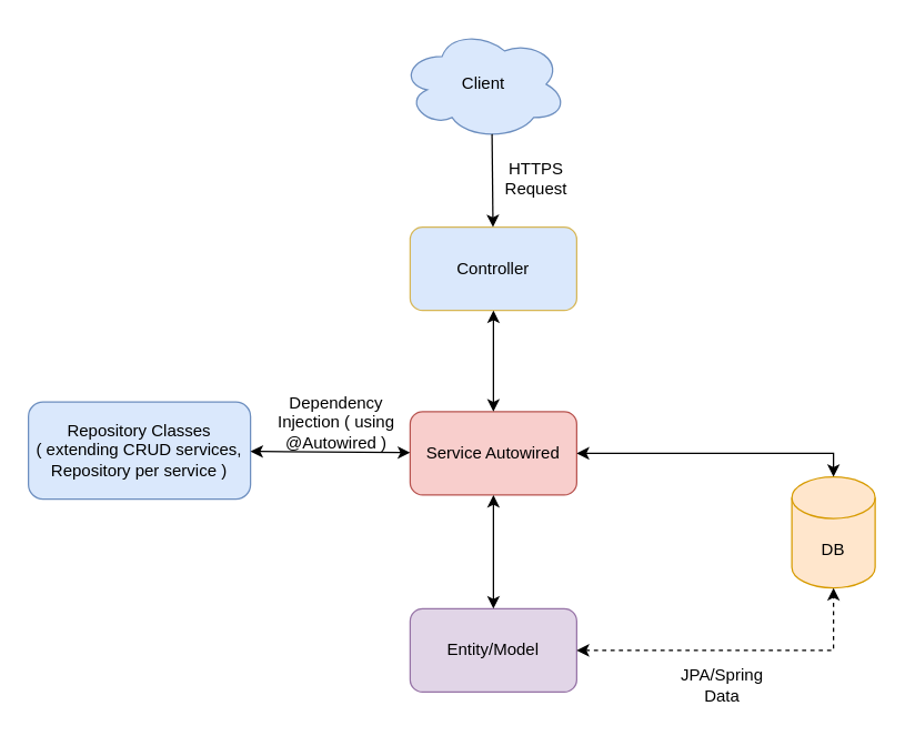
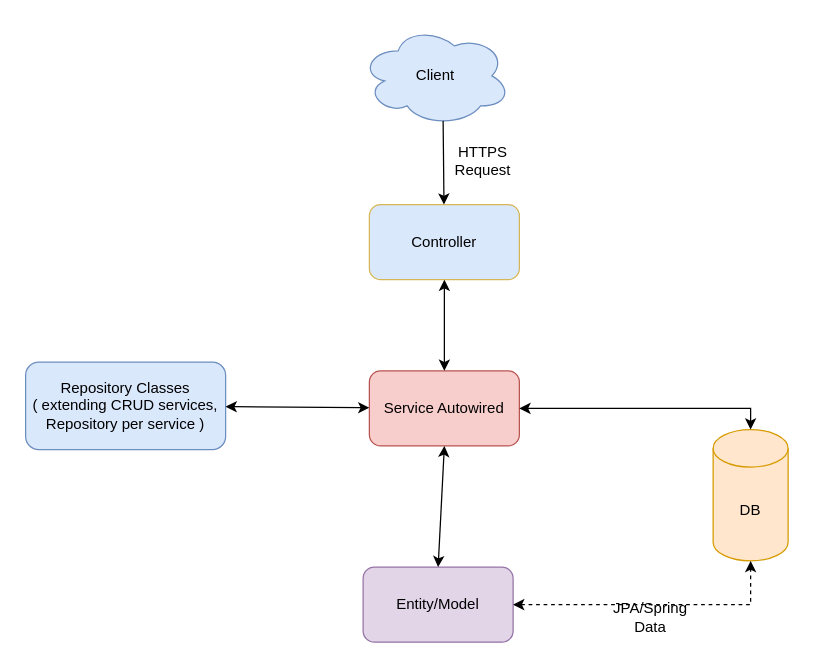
- <mxCell id="11" value="Dependency Injection ( using @Autowired )" style="text;html=1;strokeColor=none;fillColor=none;align=center;verticalAlign=middle;whiteSpace=wrap;rounded=0;" parent="1" vertex="1"><mxGeometry x="197" y="289" width="90" height="30" as="geometry" /></mxCell>
- <mxCell id="12" value="DB" style="shape=cylinder3;whiteSpace=wrap;html=1;boundedLbl=1;backgroundOutline=1;size=15;fillColor=#ffe6cc;strokeColor=#d79b00;" parent="1" vertex="1"><mxGeometry x="570" y="343" width="60" height="80" as="geometry" /></mxCell>
+ <mxCell id="12" value="DB" style="shape=cylinder3;whiteSpace=wrap;html=1;boundedLbl=1;backgroundOutline=1;size=15;fillColor=#ffe6cc;strokeColor=#d79b00;" parent="1" vertex="1"><mxGeometry x="570" y="343" width="60" height="105" as="geometry" /></mxCell>
- <mxCell id="6" value="Entity/Model" style="rounded=1;whiteSpace=wrap;html=1;fillColor=#e1d5e7;strokeColor=#9673a6;" parent="1" vertex="1"><mxGeometry x="295" y="438" width="120" height="60" as="geometry" /></mxCell>
+ <mxCell id="6" value="Entity/Model" style="rounded=1;whiteSpace=wrap;html=1;fillColor=#e1d5e7;strokeColor=#9673a6;" parent="1" vertex="1"><mxGeometry x="290" y="453" width="120" height="60" as="geometry" /></mxCell>
